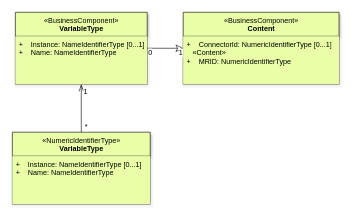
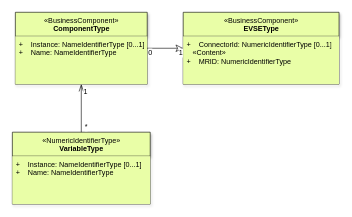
- <mxCell id="2" value="&lt;font style=&quot;font-size: 12px;&quot;&gt;&lt;span style=&quot;background-color: initial; font-size: 12px;&quot;&gt;«BusinessComponent»&lt;br style=&quot;font-size: 12px;&quot;&gt;&lt;/span&gt;&lt;b style=&quot;font-size: 12px;&quot;&gt;VariableType&lt;/b&gt;&lt;/font&gt;" style="swimlane;fontStyle=0;align=center;verticalAlign=top;childLayout=stackLayout;horizontal=1;startSize=40;horizontalStack=0;resizeParent=1;resizeParentMax=0;resizeLast=0;collapsible=0;marginBottom=0;html=1;fillColor=#e9fea7;shadow=1;fontSize=12;" parent="1" vertex="1"><mxGeometry x="25" y="20" width="220" height="120" as="geometry" /></mxCell>
+ <mxCell id="2" value="&lt;font style=&quot;font-size: 12px;&quot;&gt;&lt;span style=&quot;background-color: initial; font-size: 12px;&quot;&gt;«BusinessComponent»&lt;br style=&quot;font-size: 12px;&quot;&gt;&lt;/span&gt;&lt;b style=&quot;font-size: 12px;&quot;&gt;ComponentType&lt;/b&gt;&lt;/font&gt;" style="swimlane;fontStyle=0;align=center;verticalAlign=top;childLayout=stackLayout;horizontal=1;startSize=40;horizontalStack=0;resizeParent=1;resizeParentMax=0;resizeLast=0;collapsible=0;marginBottom=0;html=1;fillColor=#e9fea7;shadow=1;fontSize=12;" parent="1" vertex="1"><mxGeometry x="25" y="20" width="220" height="120" as="geometry" /></mxCell>
- <mxCell id="6" value="&lt;font style=&quot;font-size: 12px;&quot;&gt;&lt;span style=&quot;background-color: initial; font-size: 12px;&quot;&gt;«BusinessComponent»&lt;br style=&quot;font-size: 12px;&quot;&gt;&lt;/span&gt;&lt;b style=&quot;font-size: 12px;&quot;&gt;Content&lt;/b&gt;&lt;/font&gt;" style="swimlane;fontStyle=0;align=center;verticalAlign=top;childLayout=stackLayout;horizontal=1;startSize=40;horizontalStack=0;resizeParent=1;resizeParentMax=0;resizeLast=0;collapsible=0;marginBottom=0;html=1;fillColor=#e9fea7;shadow=1;fontSize=12;" parent="1" vertex="1"><mxGeometry x="305" y="20" width="260" height="120" as="geometry" /></mxCell>
+ <mxCell id="6" value="&lt;font style=&quot;font-size: 12px;&quot;&gt;&lt;span style=&quot;background-color: initial; font-size: 12px;&quot;&gt;«BusinessComponent»&lt;br style=&quot;font-size: 12px;&quot;&gt;&lt;/span&gt;&lt;b style=&quot;font-size: 12px;&quot;&gt;EVSEType&lt;/b&gt;&lt;/font&gt;" style="swimlane;fontStyle=0;align=center;verticalAlign=top;childLayout=stackLayout;horizontal=1;startSize=40;horizontalStack=0;resizeParent=1;resizeParentMax=0;resizeLast=0;collapsible=0;marginBottom=0;html=1;fillColor=#e9fea7;shadow=1;fontSize=12;" parent="1" vertex="1"><mxGeometry x="305" y="20" width="260" height="120" as="geometry" /></mxCell>
